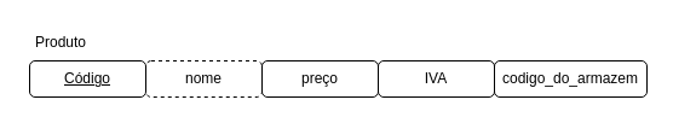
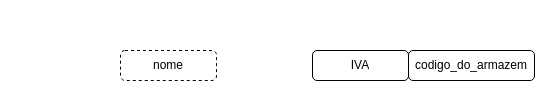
- <mxCell id="6" value="Produto" style="text;strokeColor=none;align=center;fillColor=none;html=1;verticalAlign=middle;whiteSpace=wrap;rounded=0;" vertex="1" parent="1"><mxGeometry x="20" y="20" width="60" height="30" as="geometry" /></mxCell>
- <mxCell id="5" value="&lt;u&gt;Código&lt;/u&gt;" style="rounded=1;whiteSpace=wrap;html=1;" vertex="1" parent="1"><mxGeometry x="24" y="50" width="96" height="30" as="geometry" /></mxCell>
- <mxCell id="3" value="preço" style="rounded=1;whiteSpace=wrap;html=1;" vertex="1" parent="1"><mxGeometry x="216" y="50" width="96" height="30" as="geometry" /></mxCell>
